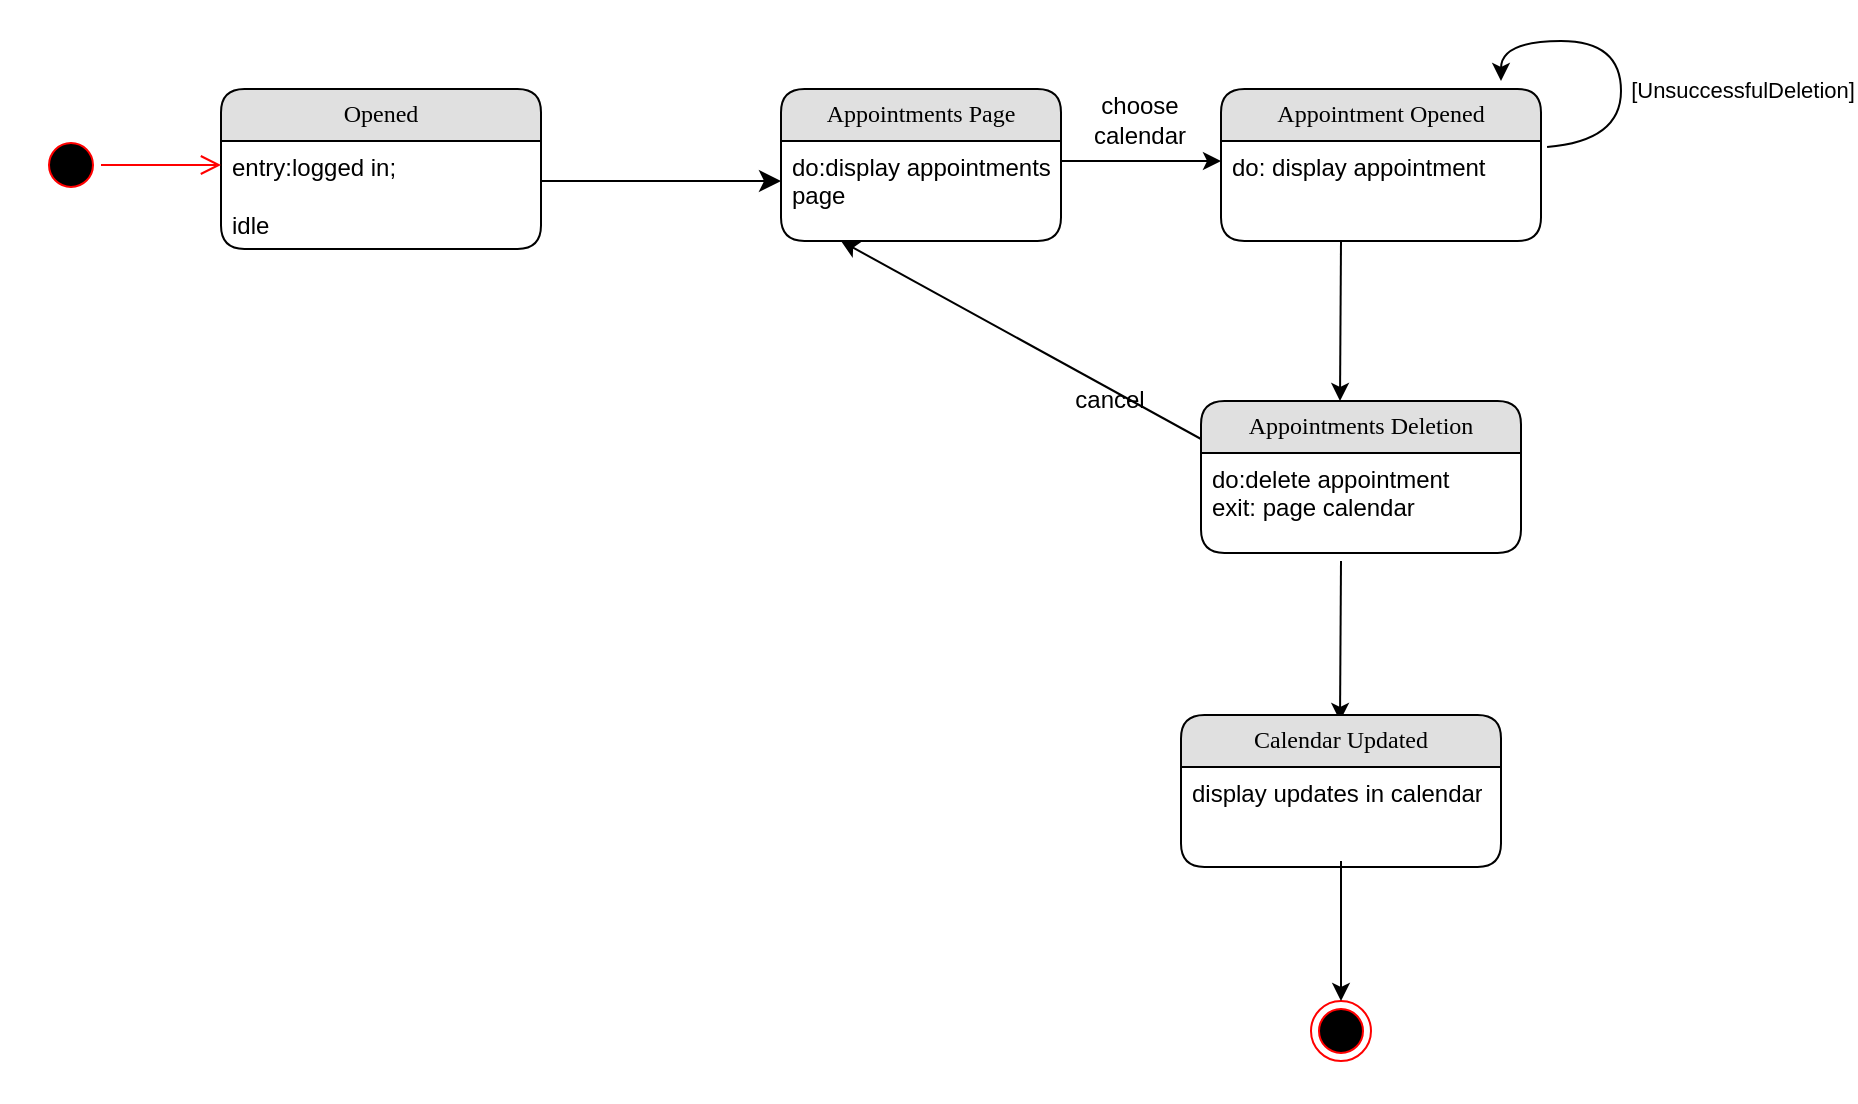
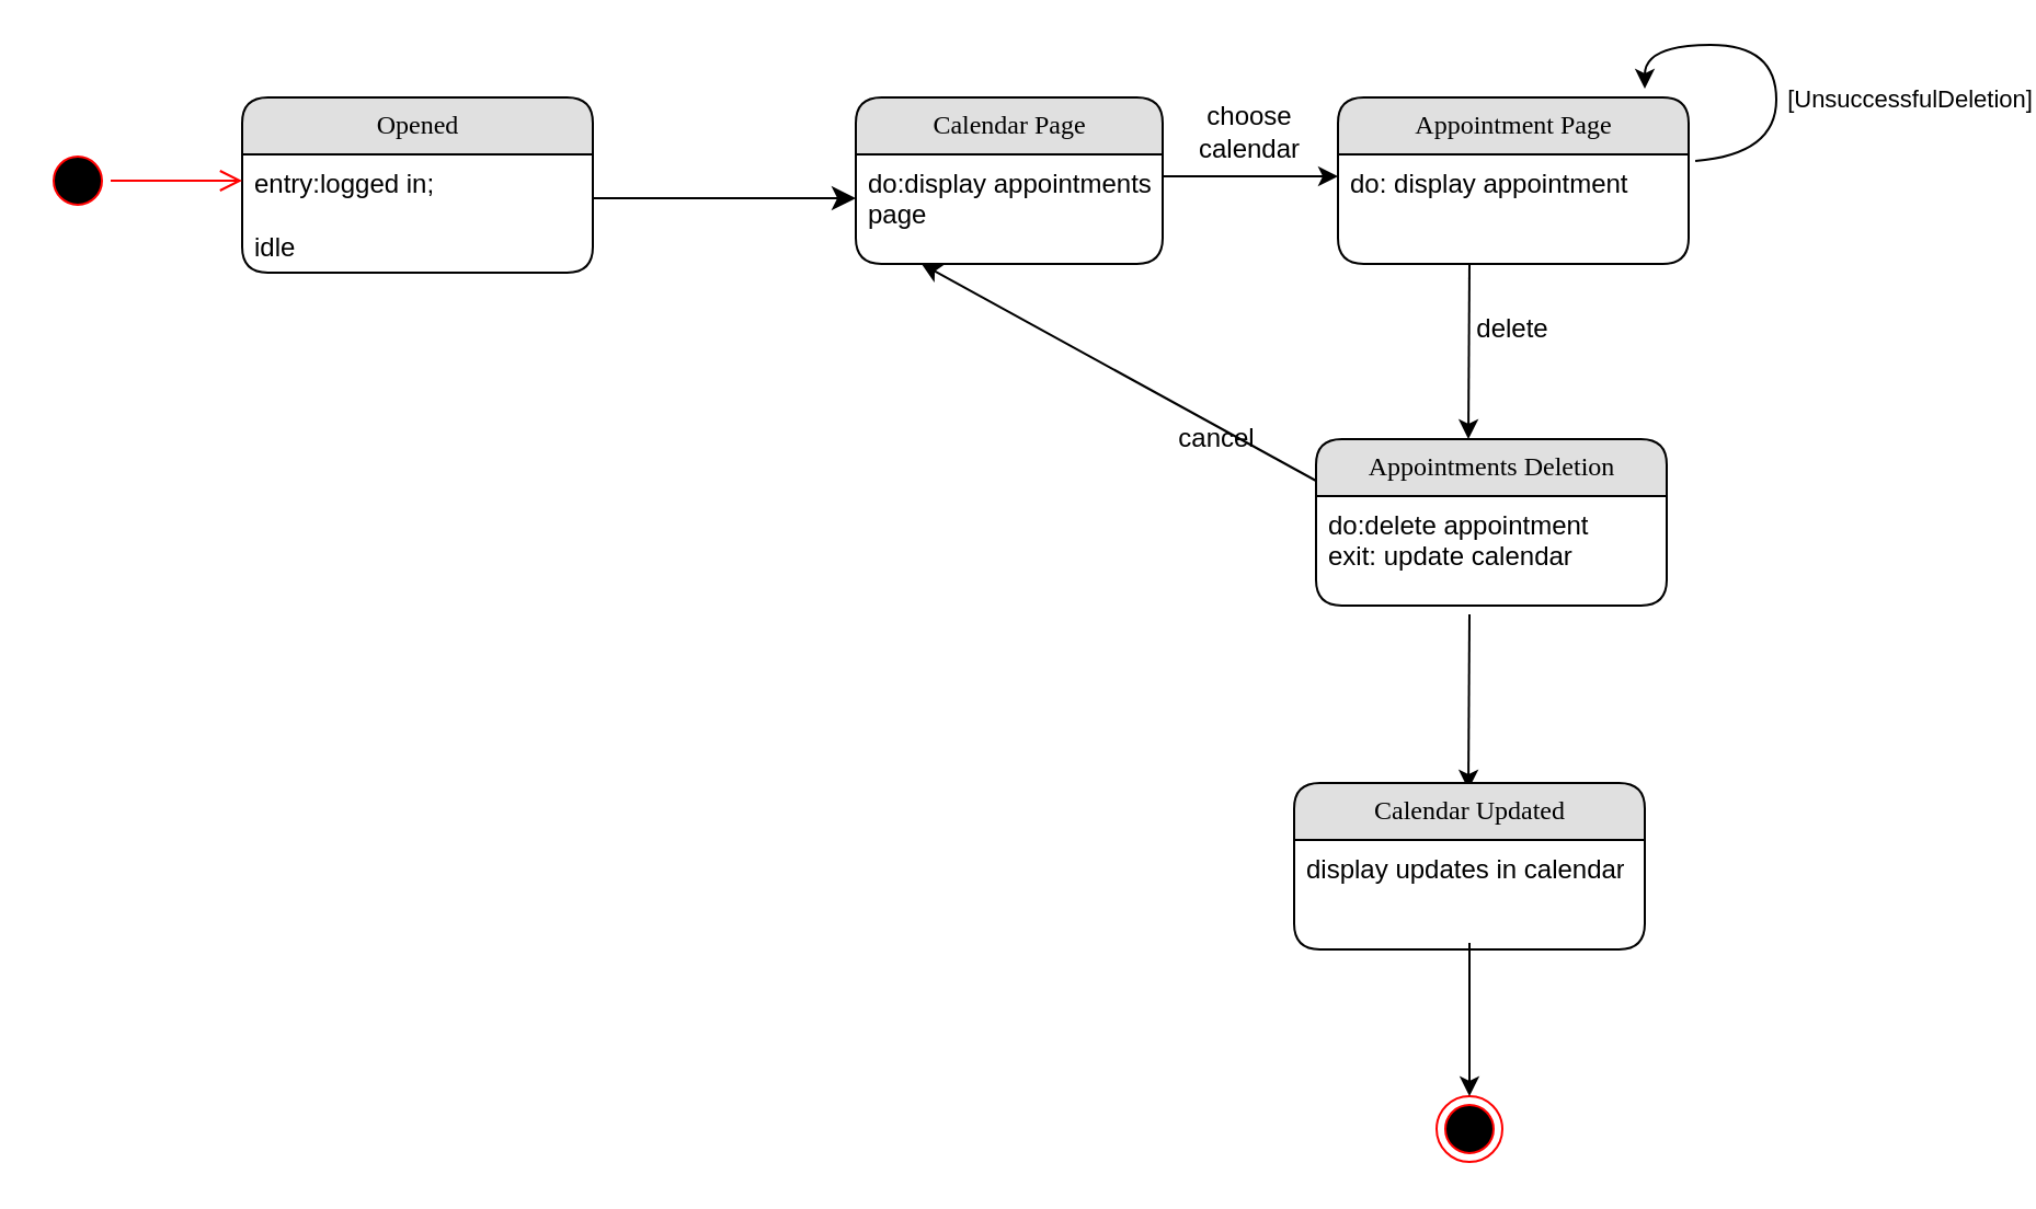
- <mxCell id="12" value="Appointments Page" style="swimlane;html=1;fontStyle=0;childLayout=stackLayout;horizontal=1;startSize=26;fillColor=#e0e0e0;horizontalStack=0;resizeParent=1;resizeLast=0;collapsible=1;marginBottom=0;swimlaneFillColor=#ffffff;align=center;rounded=1;shadow=0;comic=0;labelBackgroundColor=none;strokeWidth=1;fontFamily=Verdana;fontSize=12" parent="1" vertex="1"><mxGeometry x="390" y="44" width="140" height="76" as="geometry" /></mxCell>
+ <mxCell id="12" value="Calendar Page" style="swimlane;html=1;fontStyle=0;childLayout=stackLayout;horizontal=1;startSize=26;fillColor=#e0e0e0;horizontalStack=0;resizeParent=1;resizeLast=0;collapsible=1;marginBottom=0;swimlaneFillColor=#ffffff;align=center;rounded=1;shadow=0;comic=0;labelBackgroundColor=none;strokeWidth=1;fontFamily=Verdana;fontSize=12" parent="1" vertex="1"><mxGeometry x="390" y="44" width="140" height="76" as="geometry" /></mxCell>
- <mxCell id="15" value="Appointment Opened" style="swimlane;html=1;fontStyle=0;childLayout=stackLayout;horizontal=1;startSize=26;fillColor=#e0e0e0;horizontalStack=0;resizeParent=1;resizeLast=0;collapsible=1;marginBottom=0;swimlaneFillColor=#ffffff;align=center;rounded=1;shadow=0;comic=0;labelBackgroundColor=none;strokeWidth=1;fontFamily=Verdana;fontSize=12" parent="1" vertex="1"><mxGeometry x="610" y="44" width="160" height="76" as="geometry" /></mxCell>
+ <mxCell id="15" value="Appointment Page" style="swimlane;html=1;fontStyle=0;childLayout=stackLayout;horizontal=1;startSize=26;fillColor=#e0e0e0;horizontalStack=0;resizeParent=1;resizeLast=0;collapsible=1;marginBottom=0;swimlaneFillColor=#ffffff;align=center;rounded=1;shadow=0;comic=0;labelBackgroundColor=none;strokeWidth=1;fontFamily=Verdana;fontSize=12" parent="1" vertex="1"><mxGeometry x="610" y="44" width="160" height="76" as="geometry" /></mxCell>
+ <mxCell id="11" value="delete" style="text;html=1;strokeColor=none;fillColor=none;align=center;verticalAlign=middle;whiteSpace=wrap;rounded=0;" parent="1" vertex="1"><mxGeometry x="670" y="140" width="40" height="20" as="geometry" /></mxCell>
- <mxCell id="9" value="do:delete appointment&lt;br&gt;exit: page calendar" style="text;html=1;strokeColor=none;fillColor=none;spacingLeft=4;spacingRight=4;whiteSpace=wrap;overflow=hidden;rotatable=0;points=[[0,0.5],[1,0.5]];portConstraint=eastwest;" parent="8" vertex="1"><mxGeometry y="26" width="160" height="34" as="geometry" /></mxCell>
+ <mxCell id="9" value="do:delete appointment&lt;br&gt;exit: update calendar" style="text;html=1;strokeColor=none;fillColor=none;spacingLeft=4;spacingRight=4;whiteSpace=wrap;overflow=hidden;rotatable=0;points=[[0,0.5],[1,0.5]];portConstraint=eastwest;" parent="8" vertex="1"><mxGeometry y="26" width="160" height="34" as="geometry" /></mxCell>
